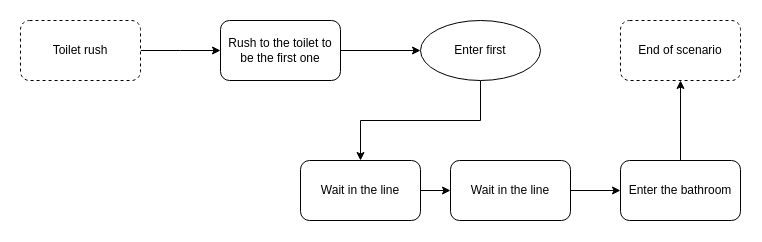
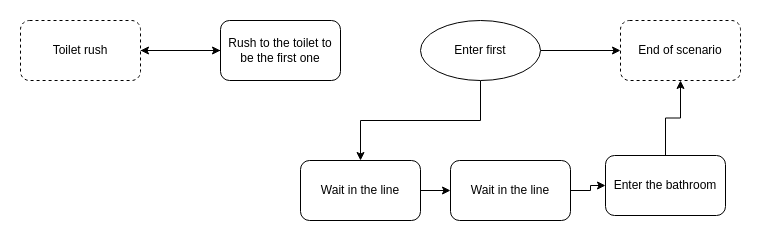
- <mxCell id="4" style="edgeStyle=orthogonalEdgeStyle;rounded=0;orthogonalLoop=1;jettySize=auto;html=1;entryX=0;entryY=0.5;entryDx=0;entryDy=0;" edge="1" parent="1" source="5" target="8"><mxGeometry relative="1" as="geometry" /></mxCell>
+ <mxCell id="4" style="edgeStyle=orthogonalEdgeStyle;rounded=0;orthogonalLoop=1;jettySize=auto;html=1;" edge="1" parent="1" source="5" target="3"><mxGeometry relative="1" as="geometry" /></mxCell>
+ <mxCell id="6" value="" style="edgeStyle=orthogonalEdgeStyle;rounded=0;orthogonalLoop=1;jettySize=auto;html=1;" edge="1" parent="1" source="8" target="9"><mxGeometry relative="1" as="geometry" /></mxCell>
- <mxCell id="15" value="Enter the bathroom" style="rounded=1;whiteSpace=wrap;html=1;" vertex="1" parent="1"><mxGeometry x="620" y="160" width="120" height="60" as="geometry" /></mxCell>
+ <mxCell id="15" value="Enter the bathroom" style="rounded=1;whiteSpace=wrap;html=1;" vertex="1" parent="1"><mxGeometry x="605" y="155" width="120" height="60" as="geometry" /></mxCell>
